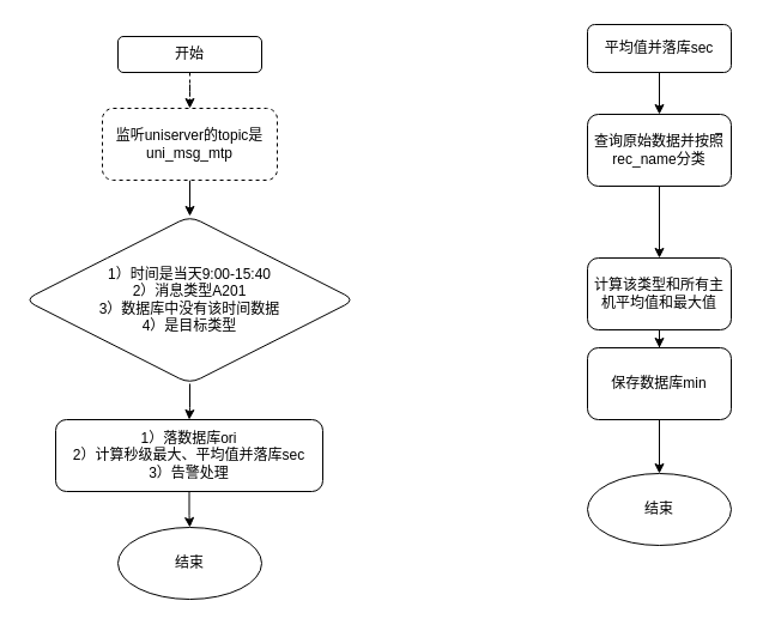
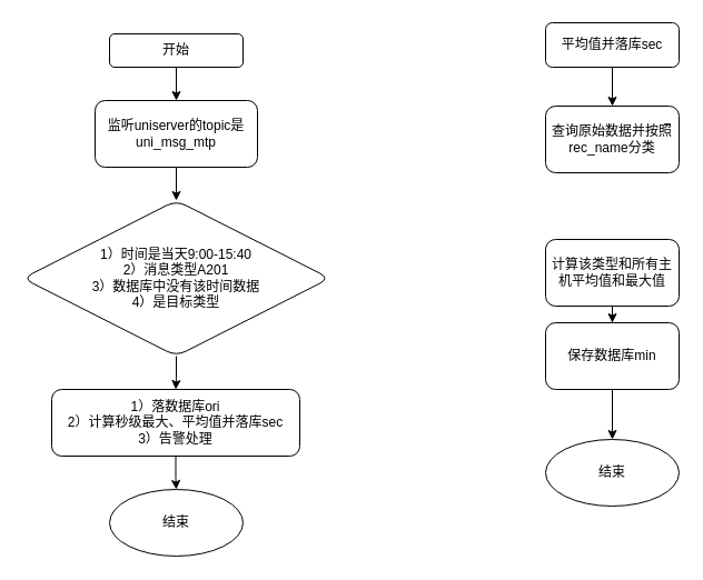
- <mxCell id="2" value="" style="edgeStyle=orthogonalEdgeStyle;rounded=0;orthogonalLoop=1;jettySize=auto;html=1;dashed=1;" edge="1" parent="1" source="3" target="5"><mxGeometry relative="1" as="geometry" /></mxCell>
+ <mxCell id="2" value="" style="edgeStyle=orthogonalEdgeStyle;rounded=0;orthogonalLoop=1;jettySize=auto;html=1;" edge="1" parent="1" source="3" target="5"><mxGeometry relative="1" as="geometry" /></mxCell>
- <mxCell id="5" value="&lt;div&gt;监听uniserver的topic是&lt;/div&gt;&lt;div&gt;uni_msg_mtp&lt;br&gt;&lt;/div&gt;" style="rounded=1;whiteSpace=wrap;html=1;dashed=1;" vertex="1" parent="1"><mxGeometry x="85" y="90" width="146" height="60" as="geometry" /></mxCell>
+ <mxCell id="5" value="&lt;div&gt;监听uniserver的topic是&lt;/div&gt;&lt;div&gt;uni_msg_mtp&lt;br&gt;&lt;/div&gt;" style="rounded=1;whiteSpace=wrap;html=1;" vertex="1" parent="1"><mxGeometry x="85" y="90" width="146" height="60" as="geometry" /></mxCell>
- <mxCell id="13" value="" style="edgeStyle=orthogonalEdgeStyle;rounded=0;orthogonalLoop=1;jettySize=auto;html=1;" edge="1" parent="1" source="14" target="16"><mxGeometry relative="1" as="geometry" /></mxCell>
